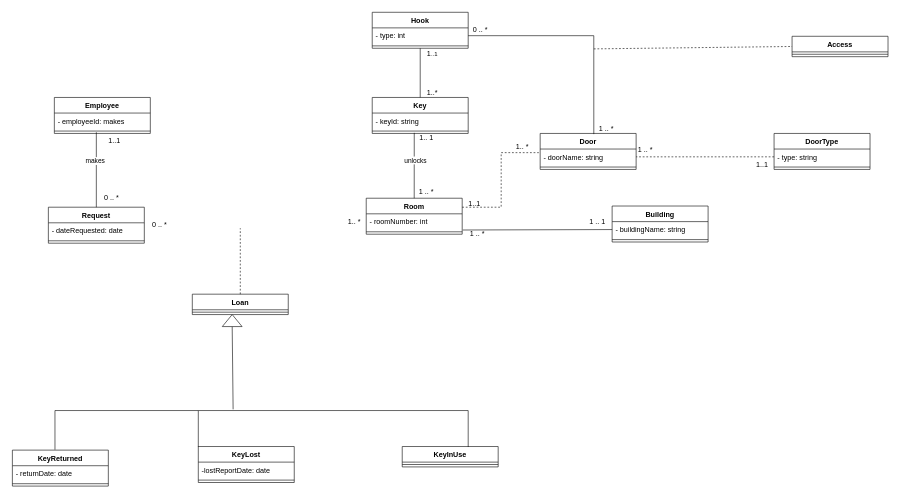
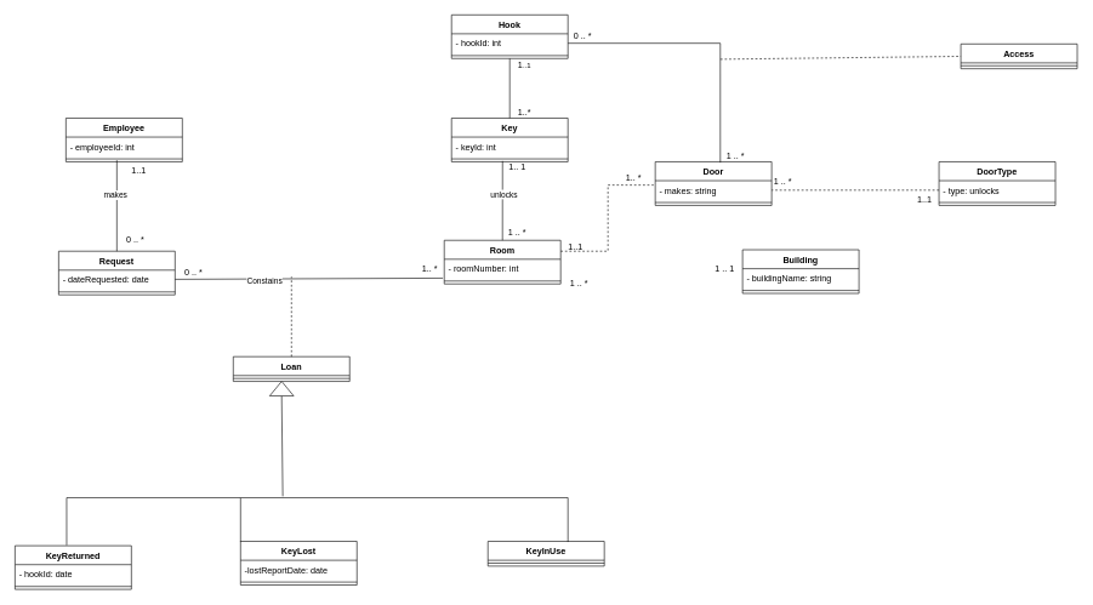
- <mxCell id="14" value="- type: int" style="text;strokeColor=none;fillColor=none;align=left;verticalAlign=top;spacingLeft=4;spacingRight=4;overflow=hidden;rotatable=0;points=[[0,0.5],[1,0.5]];portConstraint=eastwest;" vertex="1" parent="13"><mxGeometry y="26" width="160" height="26" as="geometry" /></mxCell>
+ <mxCell id="14" value="- hookId: int" style="text;strokeColor=none;fillColor=none;align=left;verticalAlign=top;spacingLeft=4;spacingRight=4;overflow=hidden;rotatable=0;points=[[0,0.5],[1,0.5]];portConstraint=eastwest;" vertex="1" parent="13"><mxGeometry y="26" width="160" height="26" as="geometry" /></mxCell>
- <mxCell id="3" value="- employeeId: makes" style="text;strokeColor=none;fillColor=none;align=left;verticalAlign=top;spacingLeft=4;spacingRight=4;overflow=hidden;rotatable=0;points=[[0,0.5],[1,0.5]];portConstraint=eastwest;" vertex="1" parent="2"><mxGeometry y="26" width="160" height="26" as="geometry" /></mxCell>
+ <mxCell id="3" value="- employeeId: int" style="text;strokeColor=none;fillColor=none;align=left;verticalAlign=top;spacingLeft=4;spacingRight=4;overflow=hidden;rotatable=0;points=[[0,0.5],[1,0.5]];portConstraint=eastwest;" vertex="1" parent="2"><mxGeometry y="26" width="160" height="26" as="geometry" /></mxCell>
- <mxCell id="11" value="- keyId: string" style="text;strokeColor=none;fillColor=none;align=left;verticalAlign=top;spacingLeft=4;spacingRight=4;overflow=hidden;rotatable=0;points=[[0,0.5],[1,0.5]];portConstraint=eastwest;" vertex="1" parent="10"><mxGeometry y="26" width="160" height="26" as="geometry" /></mxCell>
+ <mxCell id="11" value="- keyId: int" style="text;strokeColor=none;fillColor=none;align=left;verticalAlign=top;spacingLeft=4;spacingRight=4;overflow=hidden;rotatable=0;points=[[0,0.5],[1,0.5]];portConstraint=eastwest;" vertex="1" parent="10"><mxGeometry y="26" width="160" height="26" as="geometry" /></mxCell>
- <mxCell id="33" value="- doorName: string" style="text;strokeColor=none;fillColor=none;align=left;verticalAlign=top;spacingLeft=4;spacingRight=4;overflow=hidden;rotatable=0;points=[[0,0.5],[1,0.5]];portConstraint=eastwest;" vertex="1" parent="32"><mxGeometry y="26" width="160" height="26" as="geometry" /></mxCell>
+ <mxCell id="33" value="- makes: string" style="text;strokeColor=none;fillColor=none;align=left;verticalAlign=top;spacingLeft=4;spacingRight=4;overflow=hidden;rotatable=0;points=[[0,0.5],[1,0.5]];portConstraint=eastwest;" vertex="1" parent="32"><mxGeometry y="26" width="160" height="26" as="geometry" /></mxCell>
- <mxCell id="36" value="- type: string" style="text;strokeColor=none;fillColor=none;align=left;verticalAlign=top;spacingLeft=4;spacingRight=4;overflow=hidden;rotatable=0;points=[[0,0.5],[1,0.5]];portConstraint=eastwest;" vertex="1" parent="35"><mxGeometry y="26" width="160" height="26" as="geometry" /></mxCell>
+ <mxCell id="36" value="- type: unlocks" style="text;strokeColor=none;fillColor=none;align=left;verticalAlign=top;spacingLeft=4;spacingRight=4;overflow=hidden;rotatable=0;points=[[0,0.5],[1,0.5]];portConstraint=eastwest;" vertex="1" parent="35"><mxGeometry y="26" width="160" height="26" as="geometry" /></mxCell>
+ <mxCell id="38" value="" style="endArrow=none;html=1;rounded=0;entryX=-0.012;entryY=1;entryDx=0;entryDy=0;entryPerimeter=0;" edge="1" parent="1" source="6" target="17"><mxGeometry width="50" height="50" relative="1" as="geometry"><mxPoint x="240" y="434" as="sourcePoint" /><mxPoint x="310.711" y="384" as="targetPoint" /></mxGeometry></mxCell>
+ <mxCell id="39" value="Constains" style="edgeLabel;html=1;align=center;verticalAlign=middle;resizable=0;points=[];" connectable="0" vertex="1" parent="38"><mxGeometry x="-0.337" y="-2" relative="1" as="geometry"><mxPoint as="offset" /></mxGeometry></mxCell>
- <mxCell id="46" value="" style="endArrow=none;html=1;rounded=0;entryX=1.006;entryY=1.038;entryDx=0;entryDy=0;entryPerimeter=0;" edge="1" parent="1" source="20" target="17"><mxGeometry width="50" height="50" relative="1" as="geometry"><mxPoint x="829.289" y="432" as="sourcePoint" /><mxPoint x="829.289" y="382" as="targetPoint" /></mxGeometry></mxCell>
- <mxCell id="25" value="- returnDate: date" style="text;strokeColor=none;fillColor=none;align=left;verticalAlign=top;spacingLeft=4;spacingRight=4;overflow=hidden;rotatable=0;points=[[0,0.5],[1,0.5]];portConstraint=eastwest;" vertex="1" parent="24"><mxGeometry y="26" width="160" height="26" as="geometry" /></mxCell>
+ <mxCell id="25" value="- hookId: date" style="text;strokeColor=none;fillColor=none;align=left;verticalAlign=top;spacingLeft=4;spacingRight=4;overflow=hidden;rotatable=0;points=[[0,0.5],[1,0.5]];portConstraint=eastwest;" vertex="1" parent="24"><mxGeometry y="26" width="160" height="26" as="geometry" /></mxCell>
